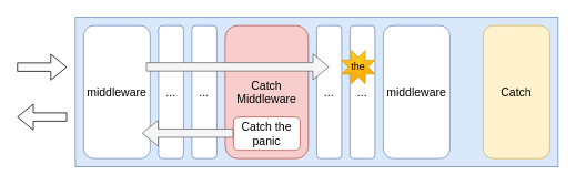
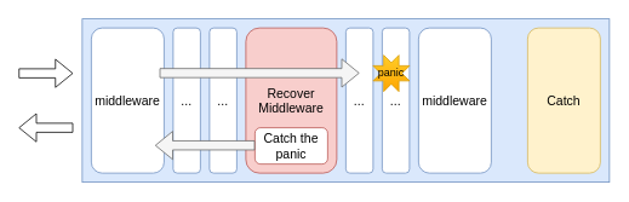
- <mxCell id="16" value="the" style="text;html=1;strokeColor=none;fillColor=none;align=center;verticalAlign=middle;whiteSpace=wrap;rounded=0;" vertex="1" parent="14"><mxGeometry y="5" width="40" height="30" as="geometry" /></mxCell>
+ <mxCell id="16" value="panic" style="text;html=1;strokeColor=none;fillColor=none;align=center;verticalAlign=middle;whiteSpace=wrap;rounded=0;" vertex="1" parent="14"><mxGeometry y="5" width="40" height="30" as="geometry" /></mxCell>
- <mxCell id="3" value="Catch&lt;br&gt;Middleware" style="rounded=1;whiteSpace=wrap;html=1;fontSize=14;strokeColor=#b85450;fillColor=#f8cecc;" parent="1" vertex="1"><mxGeometry x="270" y="30" width="100" height="160" as="geometry" /></mxCell>
+ <mxCell id="3" value="Recover&lt;br&gt;Middleware" style="rounded=1;whiteSpace=wrap;html=1;fontSize=14;strokeColor=#b85450;fillColor=#f8cecc;" parent="1" vertex="1"><mxGeometry x="270" y="30" width="100" height="160" as="geometry" /></mxCell>
